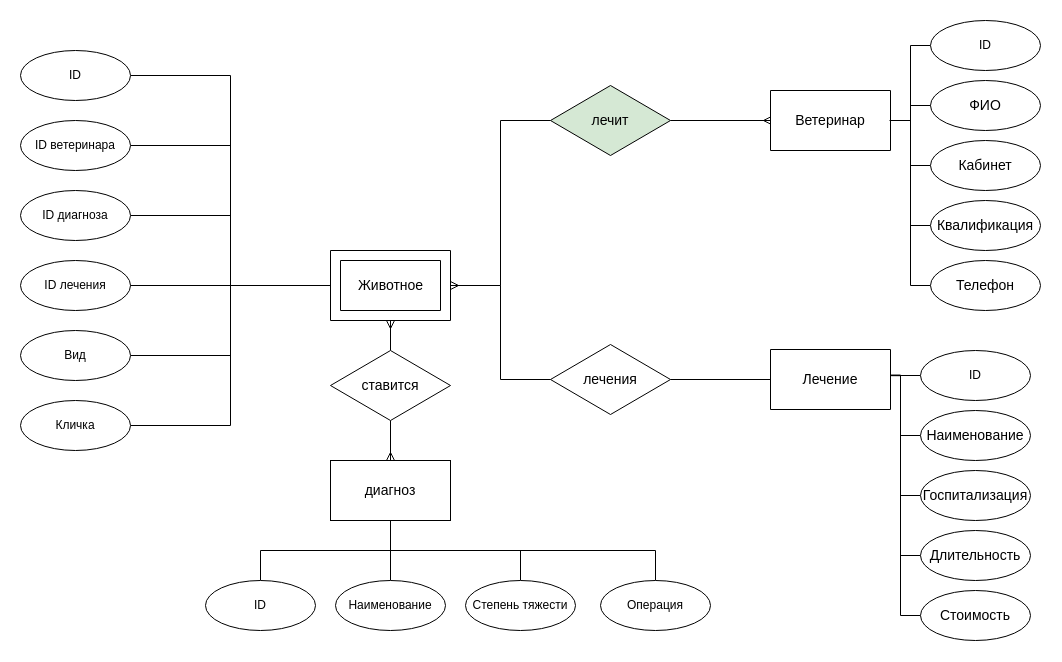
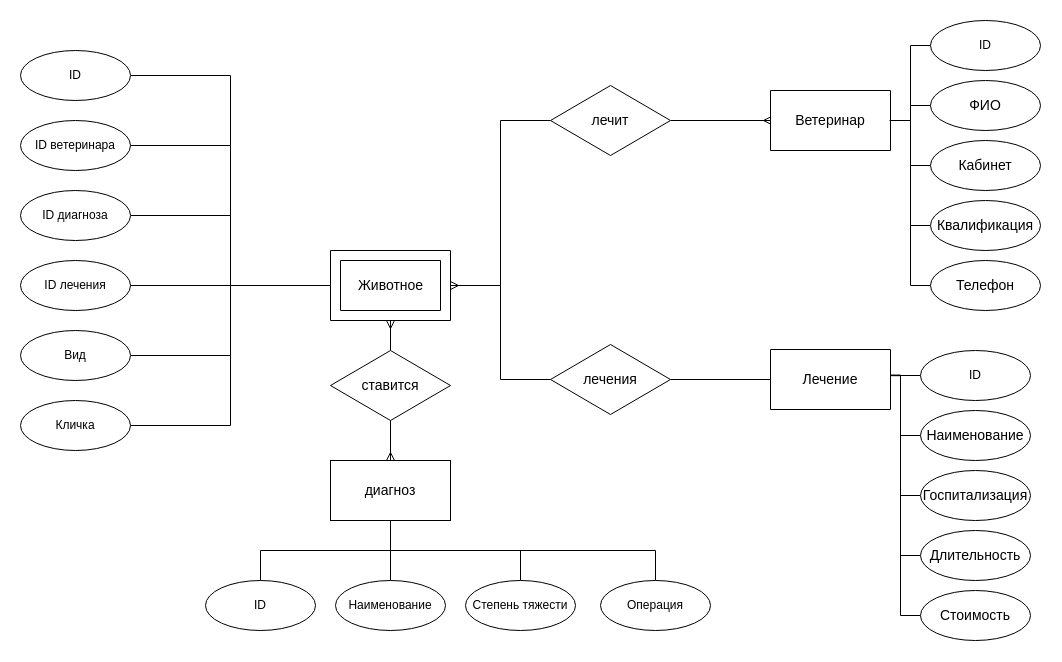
- <mxCell id="30" value="&lt;font style=&quot;font-size: 14px&quot;&gt;лечит&lt;/font&gt;" style="rhombus;whiteSpace=wrap;html=1;fillColor=#d5e8d4;" vertex="1" parent="1"><mxGeometry x="550" y="85" width="120" height="70" as="geometry" /></mxCell>
+ <mxCell id="30" value="&lt;font style=&quot;font-size: 14px&quot;&gt;лечит&lt;/font&gt;" style="rhombus;whiteSpace=wrap;html=1;" vertex="1" parent="1"><mxGeometry x="550" y="85" width="120" height="70" as="geometry" /></mxCell>
